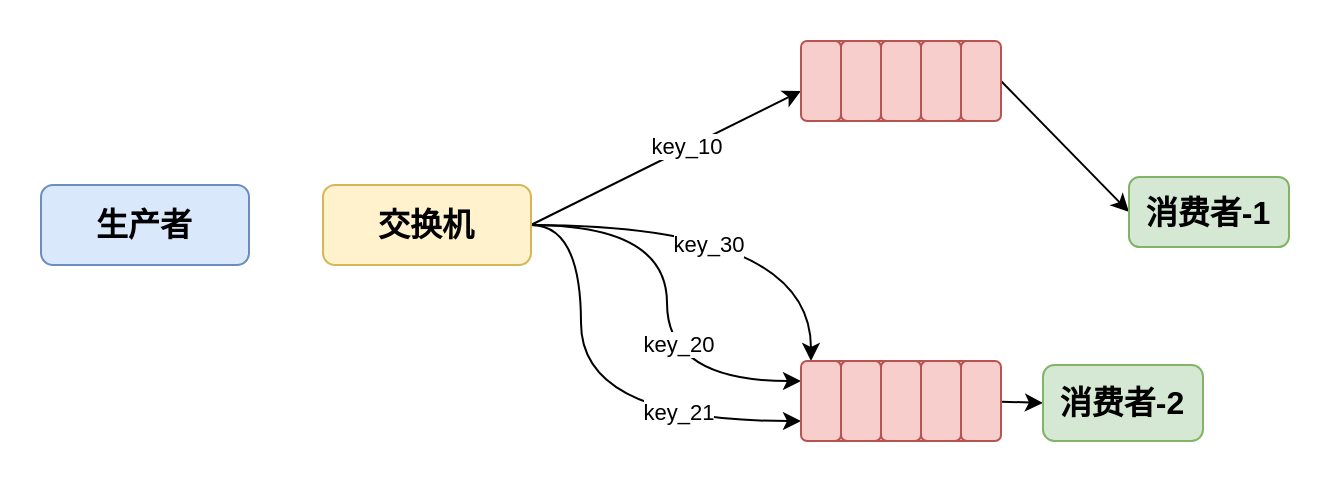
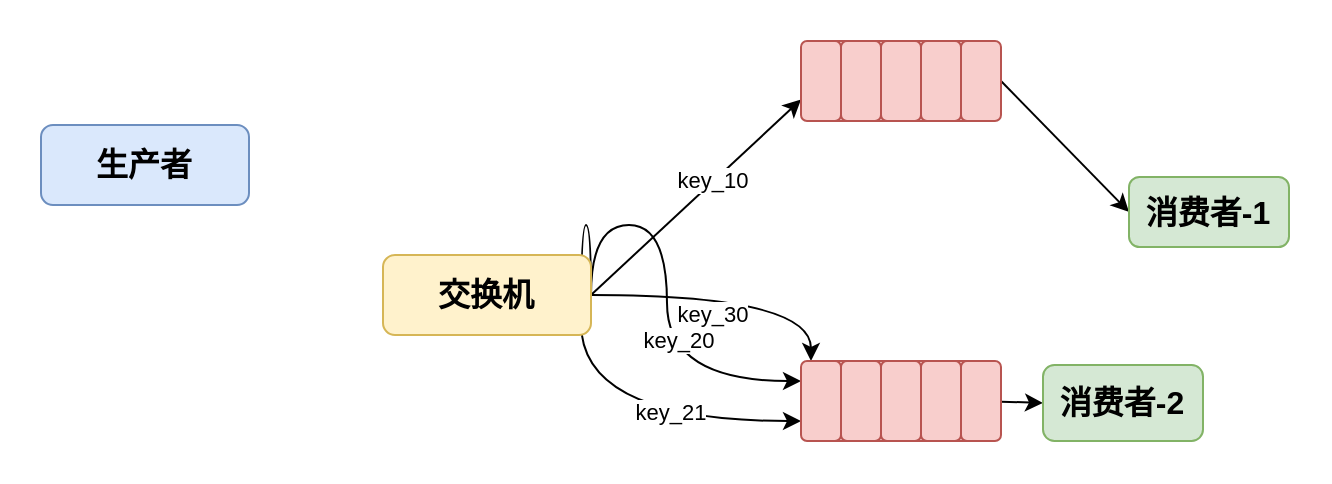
- <mxCell id="22" value="生产者" style="rounded=1;whiteSpace=wrap;html=1;fontSize=16;fillColor=#dae8fc;strokeColor=#6c8ebf;fontStyle=1" parent="1" vertex="1"><mxGeometry x="20" y="92" width="104" height="40" as="geometry" /></mxCell>
+ <mxCell id="22" value="生产者" style="rounded=1;whiteSpace=wrap;html=1;fontSize=16;fillColor=#dae8fc;strokeColor=#6c8ebf;fontStyle=1" parent="1" vertex="1"><mxGeometry x="20" y="62" width="104" height="40" as="geometry" /></mxCell>
- <mxCell id="12" value="交换机" style="rounded=1;whiteSpace=wrap;html=1;fontSize=16;fillColor=#fff2cc;strokeColor=#d6b656;fontStyle=1" parent="1" vertex="1"><mxGeometry x="161" y="92" width="104" height="40" as="geometry" /></mxCell>
+ <mxCell id="12" value="交换机" style="rounded=1;whiteSpace=wrap;html=1;fontSize=16;fillColor=#fff2cc;strokeColor=#d6b656;fontStyle=1" parent="1" vertex="1"><mxGeometry x="191" y="127" width="104" height="40" as="geometry" /></mxCell>
